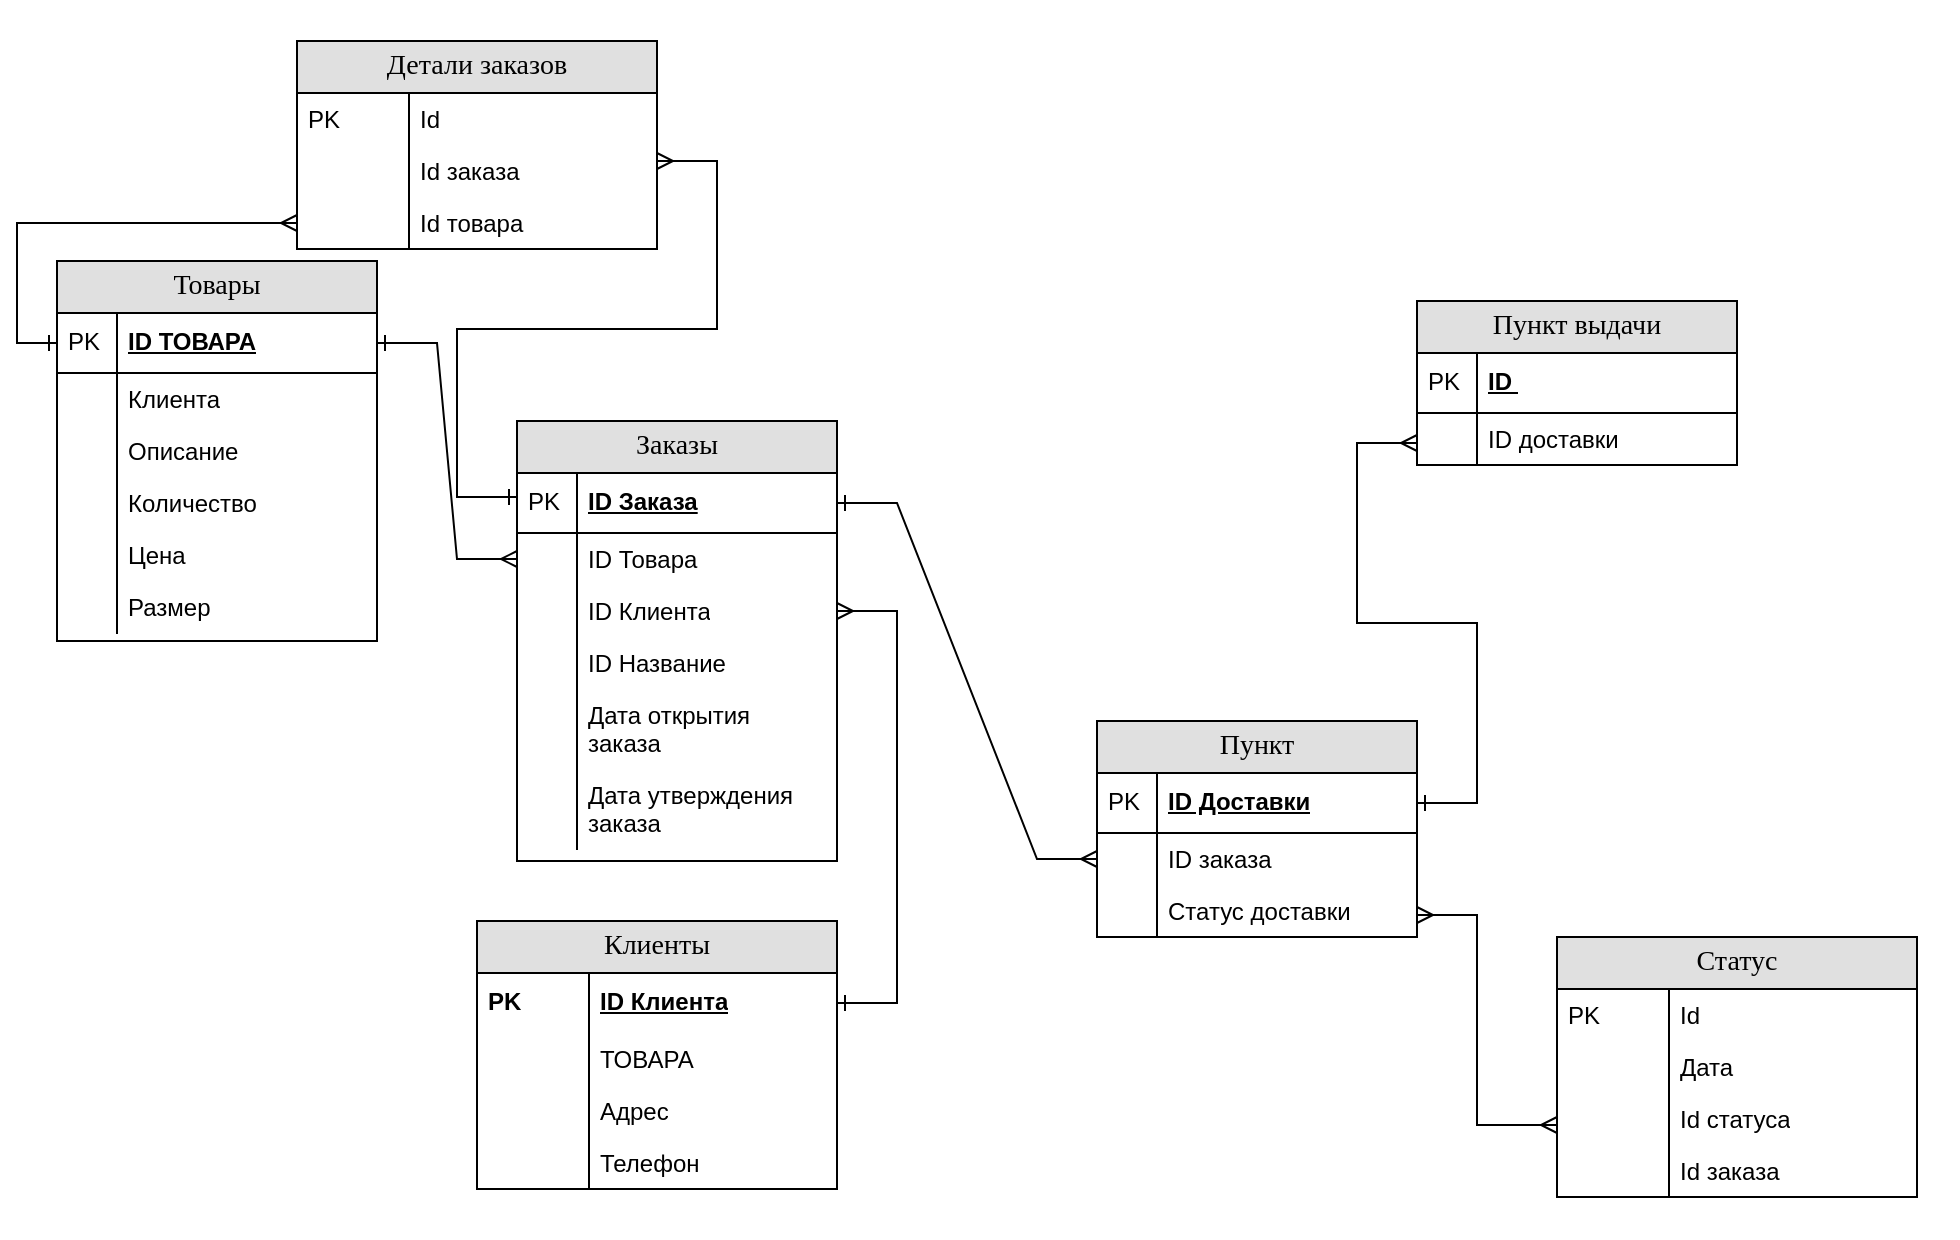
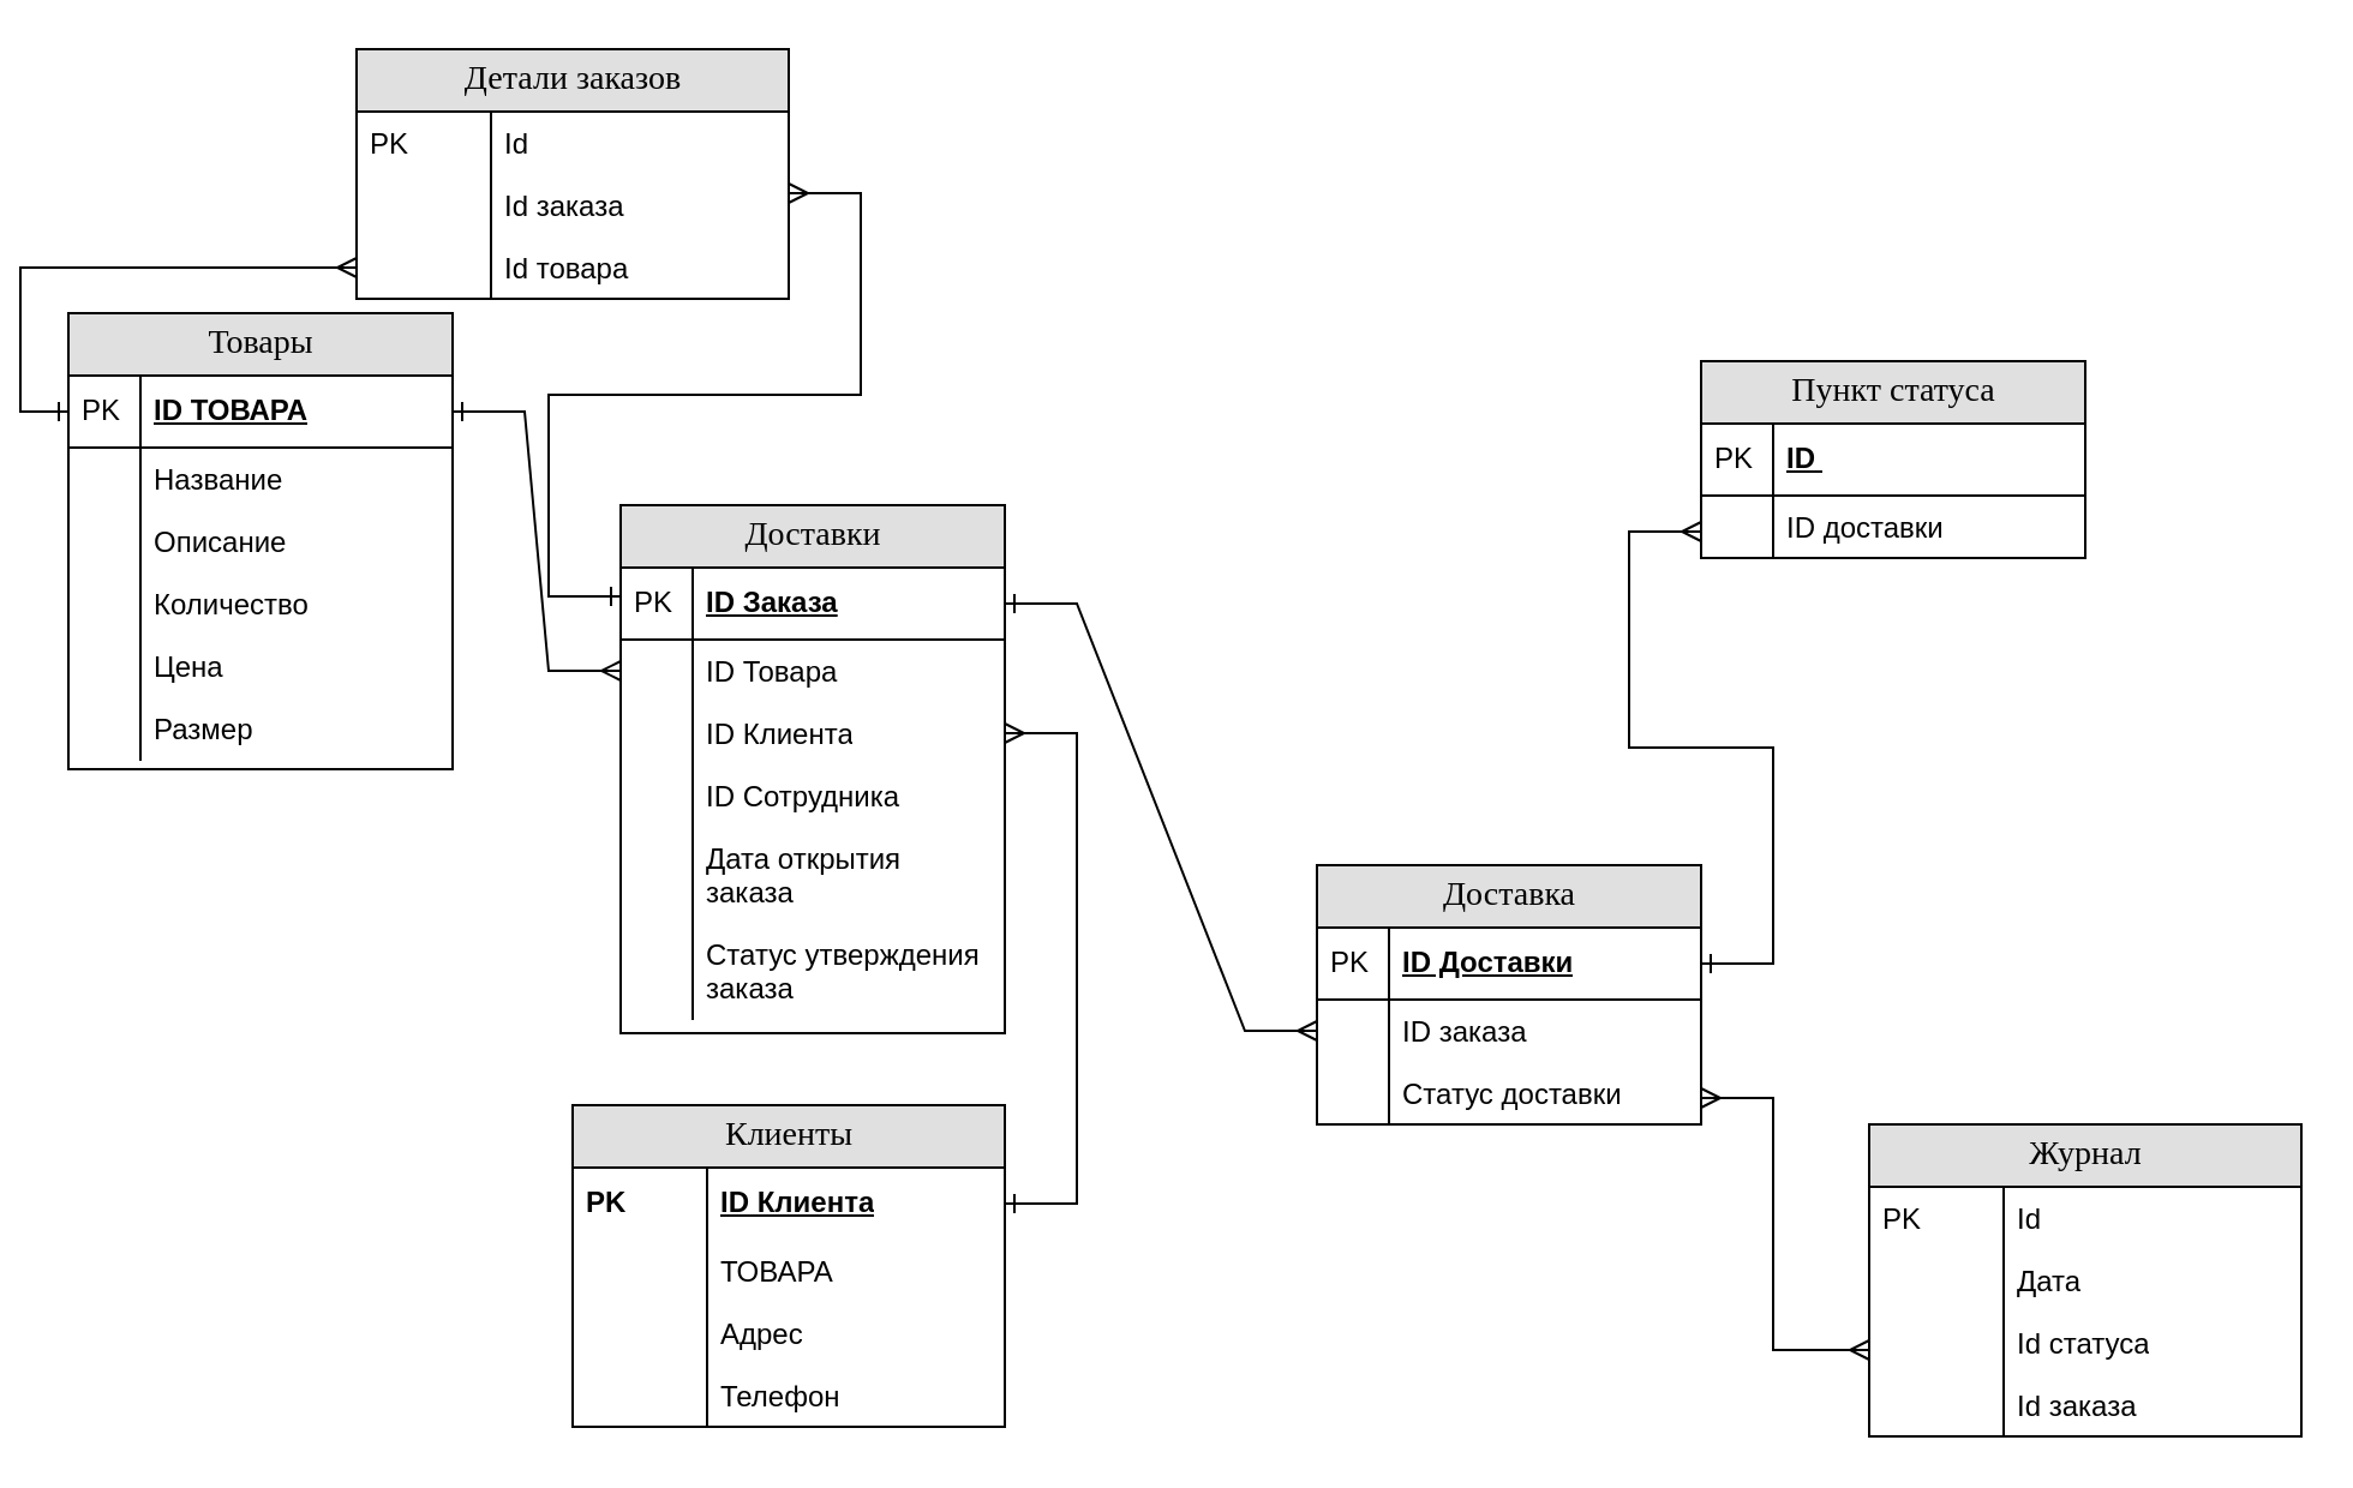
- <mxCell id="57" value="Пункт выдачи" style="swimlane;html=1;fontStyle=0;childLayout=stackLayout;horizontal=1;startSize=26;fillColor=#e0e0e0;horizontalStack=0;resizeParent=1;resizeLast=0;collapsible=1;marginBottom=0;swimlaneFillColor=#ffffff;align=center;rounded=0;shadow=0;comic=0;labelBackgroundColor=none;strokeWidth=1;fontFamily=Verdana;fontSize=14" vertex="1" parent="1"><mxGeometry x="700" y="150" width="160" height="82" as="geometry"><mxRectangle x="580" y="409" width="110" height="30" as="alternateBounds" /></mxGeometry></mxCell>
+ <mxCell id="57" value="Пункт статуса" style="swimlane;html=1;fontStyle=0;childLayout=stackLayout;horizontal=1;startSize=26;fillColor=#e0e0e0;horizontalStack=0;resizeParent=1;resizeLast=0;collapsible=1;marginBottom=0;swimlaneFillColor=#ffffff;align=center;rounded=0;shadow=0;comic=0;labelBackgroundColor=none;strokeWidth=1;fontFamily=Verdana;fontSize=14" vertex="1" parent="1"><mxGeometry x="700" y="150" width="160" height="82" as="geometry"><mxRectangle x="580" y="409" width="110" height="30" as="alternateBounds" /></mxGeometry></mxCell>
- <mxCell id="5" value="Клиента" style="shape=partialRectangle;top=0;left=0;right=0;bottom=0;html=1;align=left;verticalAlign=top;fillColor=none;spacingLeft=34;spacingRight=4;whiteSpace=wrap;overflow=hidden;rotatable=0;points=[[0,0.5],[1,0.5]];portConstraint=eastwest;dropTarget=0;" vertex="1" parent="2"><mxGeometry y="56" width="160" height="26" as="geometry" /></mxCell>
+ <mxCell id="5" value="Название" style="shape=partialRectangle;top=0;left=0;right=0;bottom=0;html=1;align=left;verticalAlign=top;fillColor=none;spacingLeft=34;spacingRight=4;whiteSpace=wrap;overflow=hidden;rotatable=0;points=[[0,0.5],[1,0.5]];portConstraint=eastwest;dropTarget=0;" vertex="1" parent="2"><mxGeometry y="56" width="160" height="26" as="geometry" /></mxCell>
- <mxCell id="24" value="Заказы" style="swimlane;html=1;fontStyle=0;childLayout=stackLayout;horizontal=1;startSize=26;fillColor=#e0e0e0;horizontalStack=0;resizeParent=1;resizeLast=0;collapsible=1;marginBottom=0;swimlaneFillColor=#ffffff;align=center;rounded=0;shadow=0;comic=0;labelBackgroundColor=none;strokeWidth=1;fontFamily=Verdana;fontSize=14" vertex="1" parent="1"><mxGeometry x="250" y="210" width="160" height="220" as="geometry" /></mxCell>
+ <mxCell id="24" value="Доставки" style="swimlane;html=1;fontStyle=0;childLayout=stackLayout;horizontal=1;startSize=26;fillColor=#e0e0e0;horizontalStack=0;resizeParent=1;resizeLast=0;collapsible=1;marginBottom=0;swimlaneFillColor=#ffffff;align=center;rounded=0;shadow=0;comic=0;labelBackgroundColor=none;strokeWidth=1;fontFamily=Verdana;fontSize=14" vertex="1" parent="1"><mxGeometry x="250" y="210" width="160" height="220" as="geometry" /></mxCell>
- <mxCell id="31" value="ID Название" style="shape=partialRectangle;top=0;left=0;right=0;bottom=0;html=1;align=left;verticalAlign=top;fillColor=none;spacingLeft=34;spacingRight=4;whiteSpace=wrap;overflow=hidden;rotatable=0;points=[[0,0.5],[1,0.5]];portConstraint=eastwest;dropTarget=0;" vertex="1" parent="24"><mxGeometry y="108" width="160" height="26" as="geometry" /></mxCell>
+ <mxCell id="31" value="ID Сотрудника" style="shape=partialRectangle;top=0;left=0;right=0;bottom=0;html=1;align=left;verticalAlign=top;fillColor=none;spacingLeft=34;spacingRight=4;whiteSpace=wrap;overflow=hidden;rotatable=0;points=[[0,0.5],[1,0.5]];portConstraint=eastwest;dropTarget=0;" vertex="1" parent="24"><mxGeometry y="108" width="160" height="26" as="geometry" /></mxCell>
- <mxCell id="39" value="Пункт" style="swimlane;html=1;fontStyle=0;childLayout=stackLayout;horizontal=1;startSize=26;fillColor=#e0e0e0;horizontalStack=0;resizeParent=1;resizeLast=0;collapsible=1;marginBottom=0;swimlaneFillColor=#ffffff;align=center;rounded=0;shadow=0;comic=0;labelBackgroundColor=none;strokeWidth=1;fontFamily=Verdana;fontSize=14" vertex="1" parent="1"><mxGeometry x="540" y="360" width="160" height="108" as="geometry"><mxRectangle x="580" y="409" width="110" height="30" as="alternateBounds" /></mxGeometry></mxCell>
+ <mxCell id="39" value="Доставка" style="swimlane;html=1;fontStyle=0;childLayout=stackLayout;horizontal=1;startSize=26;fillColor=#e0e0e0;horizontalStack=0;resizeParent=1;resizeLast=0;collapsible=1;marginBottom=0;swimlaneFillColor=#ffffff;align=center;rounded=0;shadow=0;comic=0;labelBackgroundColor=none;strokeWidth=1;fontFamily=Verdana;fontSize=14" vertex="1" parent="1"><mxGeometry x="540" y="360" width="160" height="108" as="geometry"><mxRectangle x="580" y="409" width="110" height="30" as="alternateBounds" /></mxGeometry></mxCell>
- <mxCell id="35" value="Дата утверждения заказа" style="shape=partialRectangle;top=0;left=0;right=0;bottom=0;html=1;align=left;verticalAlign=top;fillColor=none;spacingLeft=34;spacingRight=4;whiteSpace=wrap;overflow=hidden;rotatable=0;points=[[0,0.5],[1,0.5]];portConstraint=eastwest;dropTarget=0;" vertex="1" parent="24"><mxGeometry y="174" width="160" height="40" as="geometry" /></mxCell>
+ <mxCell id="35" value="Статус утверждения заказа" style="shape=partialRectangle;top=0;left=0;right=0;bottom=0;html=1;align=left;verticalAlign=top;fillColor=none;spacingLeft=34;spacingRight=4;whiteSpace=wrap;overflow=hidden;rotatable=0;points=[[0,0.5],[1,0.5]];portConstraint=eastwest;dropTarget=0;" vertex="1" parent="24"><mxGeometry y="174" width="160" height="40" as="geometry" /></mxCell>
- <mxCell id="62" value="Статус" style="swimlane;html=1;fontStyle=0;childLayout=stackLayout;horizontal=1;startSize=26;fillColor=#e0e0e0;horizontalStack=0;resizeParent=1;resizeLast=0;collapsible=1;marginBottom=0;swimlaneFillColor=#ffffff;align=center;rounded=0;shadow=0;comic=0;labelBackgroundColor=none;strokeWidth=1;fontFamily=Verdana;fontSize=14" vertex="1" parent="1"><mxGeometry x="770" y="468" width="180" height="130" as="geometry" /></mxCell>
+ <mxCell id="62" value="Журнал" style="swimlane;html=1;fontStyle=0;childLayout=stackLayout;horizontal=1;startSize=26;fillColor=#e0e0e0;horizontalStack=0;resizeParent=1;resizeLast=0;collapsible=1;marginBottom=0;swimlaneFillColor=#ffffff;align=center;rounded=0;shadow=0;comic=0;labelBackgroundColor=none;strokeWidth=1;fontFamily=Verdana;fontSize=14" vertex="1" parent="1"><mxGeometry x="770" y="468" width="180" height="130" as="geometry" /></mxCell>
